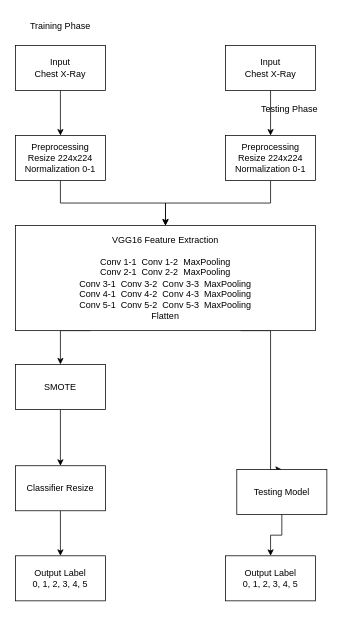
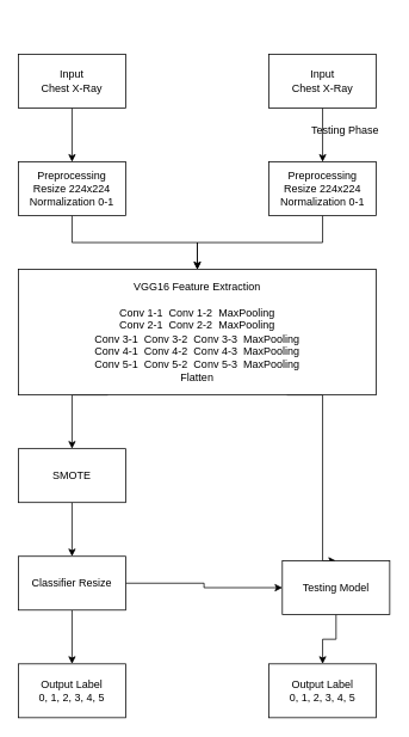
- <mxCell id="22" value="Training Phase" style="text;html=1;align=center;verticalAlign=middle;whiteSpace=wrap;rounded=0;" vertex="1" parent="1"><mxGeometry x="35" y="20" width="90" height="30" as="geometry" /></mxCell>
- <mxCell id="14" value="SMOTE" style="rounded=0;whiteSpace=wrap;html=1;" vertex="1" parent="1"><mxGeometry x="20" y="485" width="120" height="60" as="geometry" /></mxCell>
+ <mxCell id="14" value="SMOTE" style="rounded=0;whiteSpace=wrap;html=1;" vertex="1" parent="1"><mxGeometry x="20" y="500" width="120" height="60" as="geometry" /></mxCell>
+ <mxCell id="16" style="edgeStyle=orthogonalEdgeStyle;rounded=0;orthogonalLoop=1;jettySize=auto;html=1;exitX=1;exitY=0.5;exitDx=0;exitDy=0;" edge="1" parent="1" source="17" target="19"><mxGeometry relative="1" as="geometry" /></mxCell>
